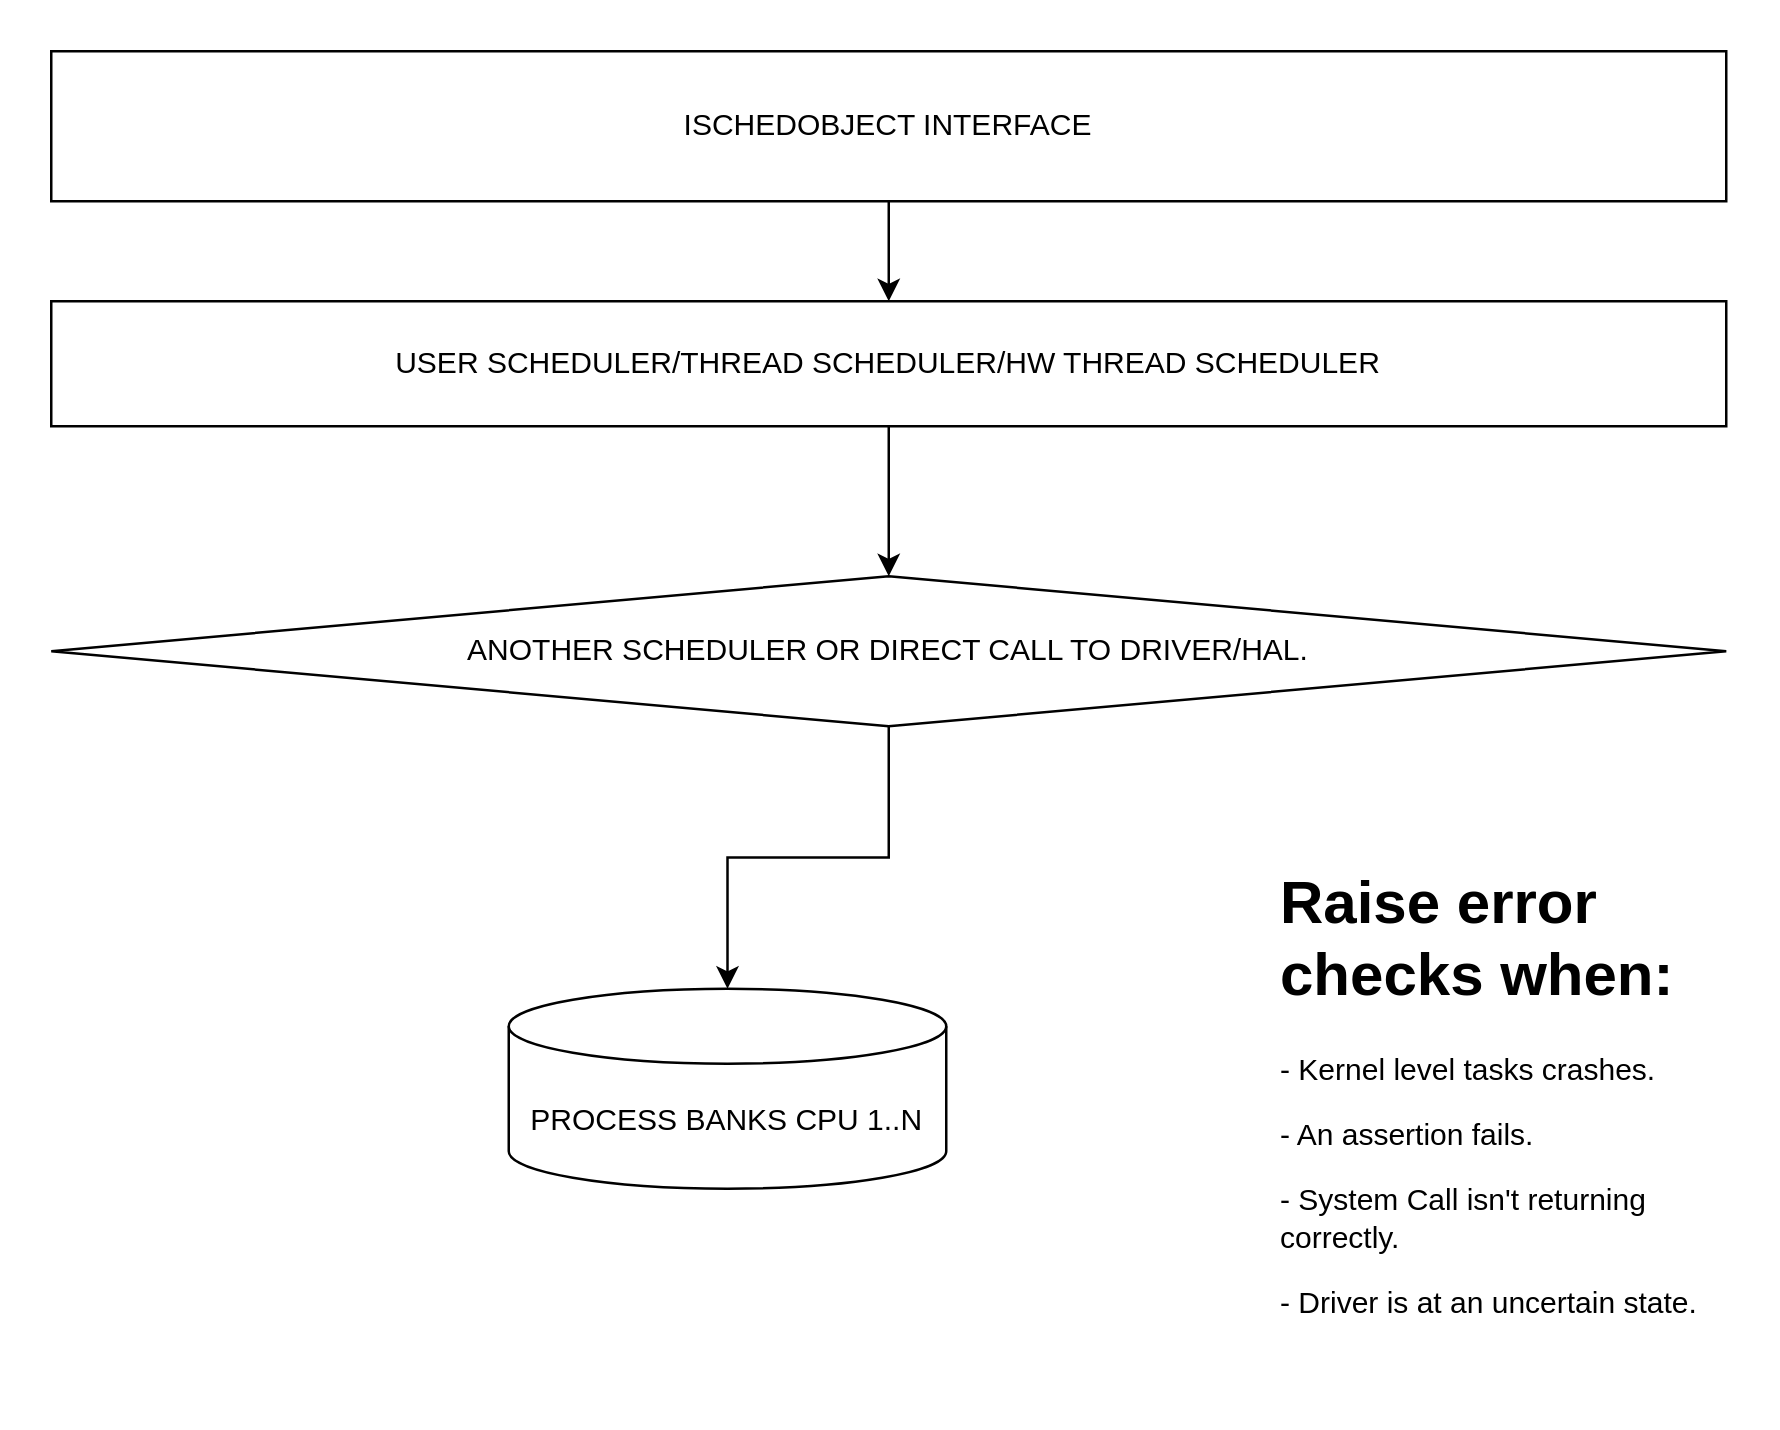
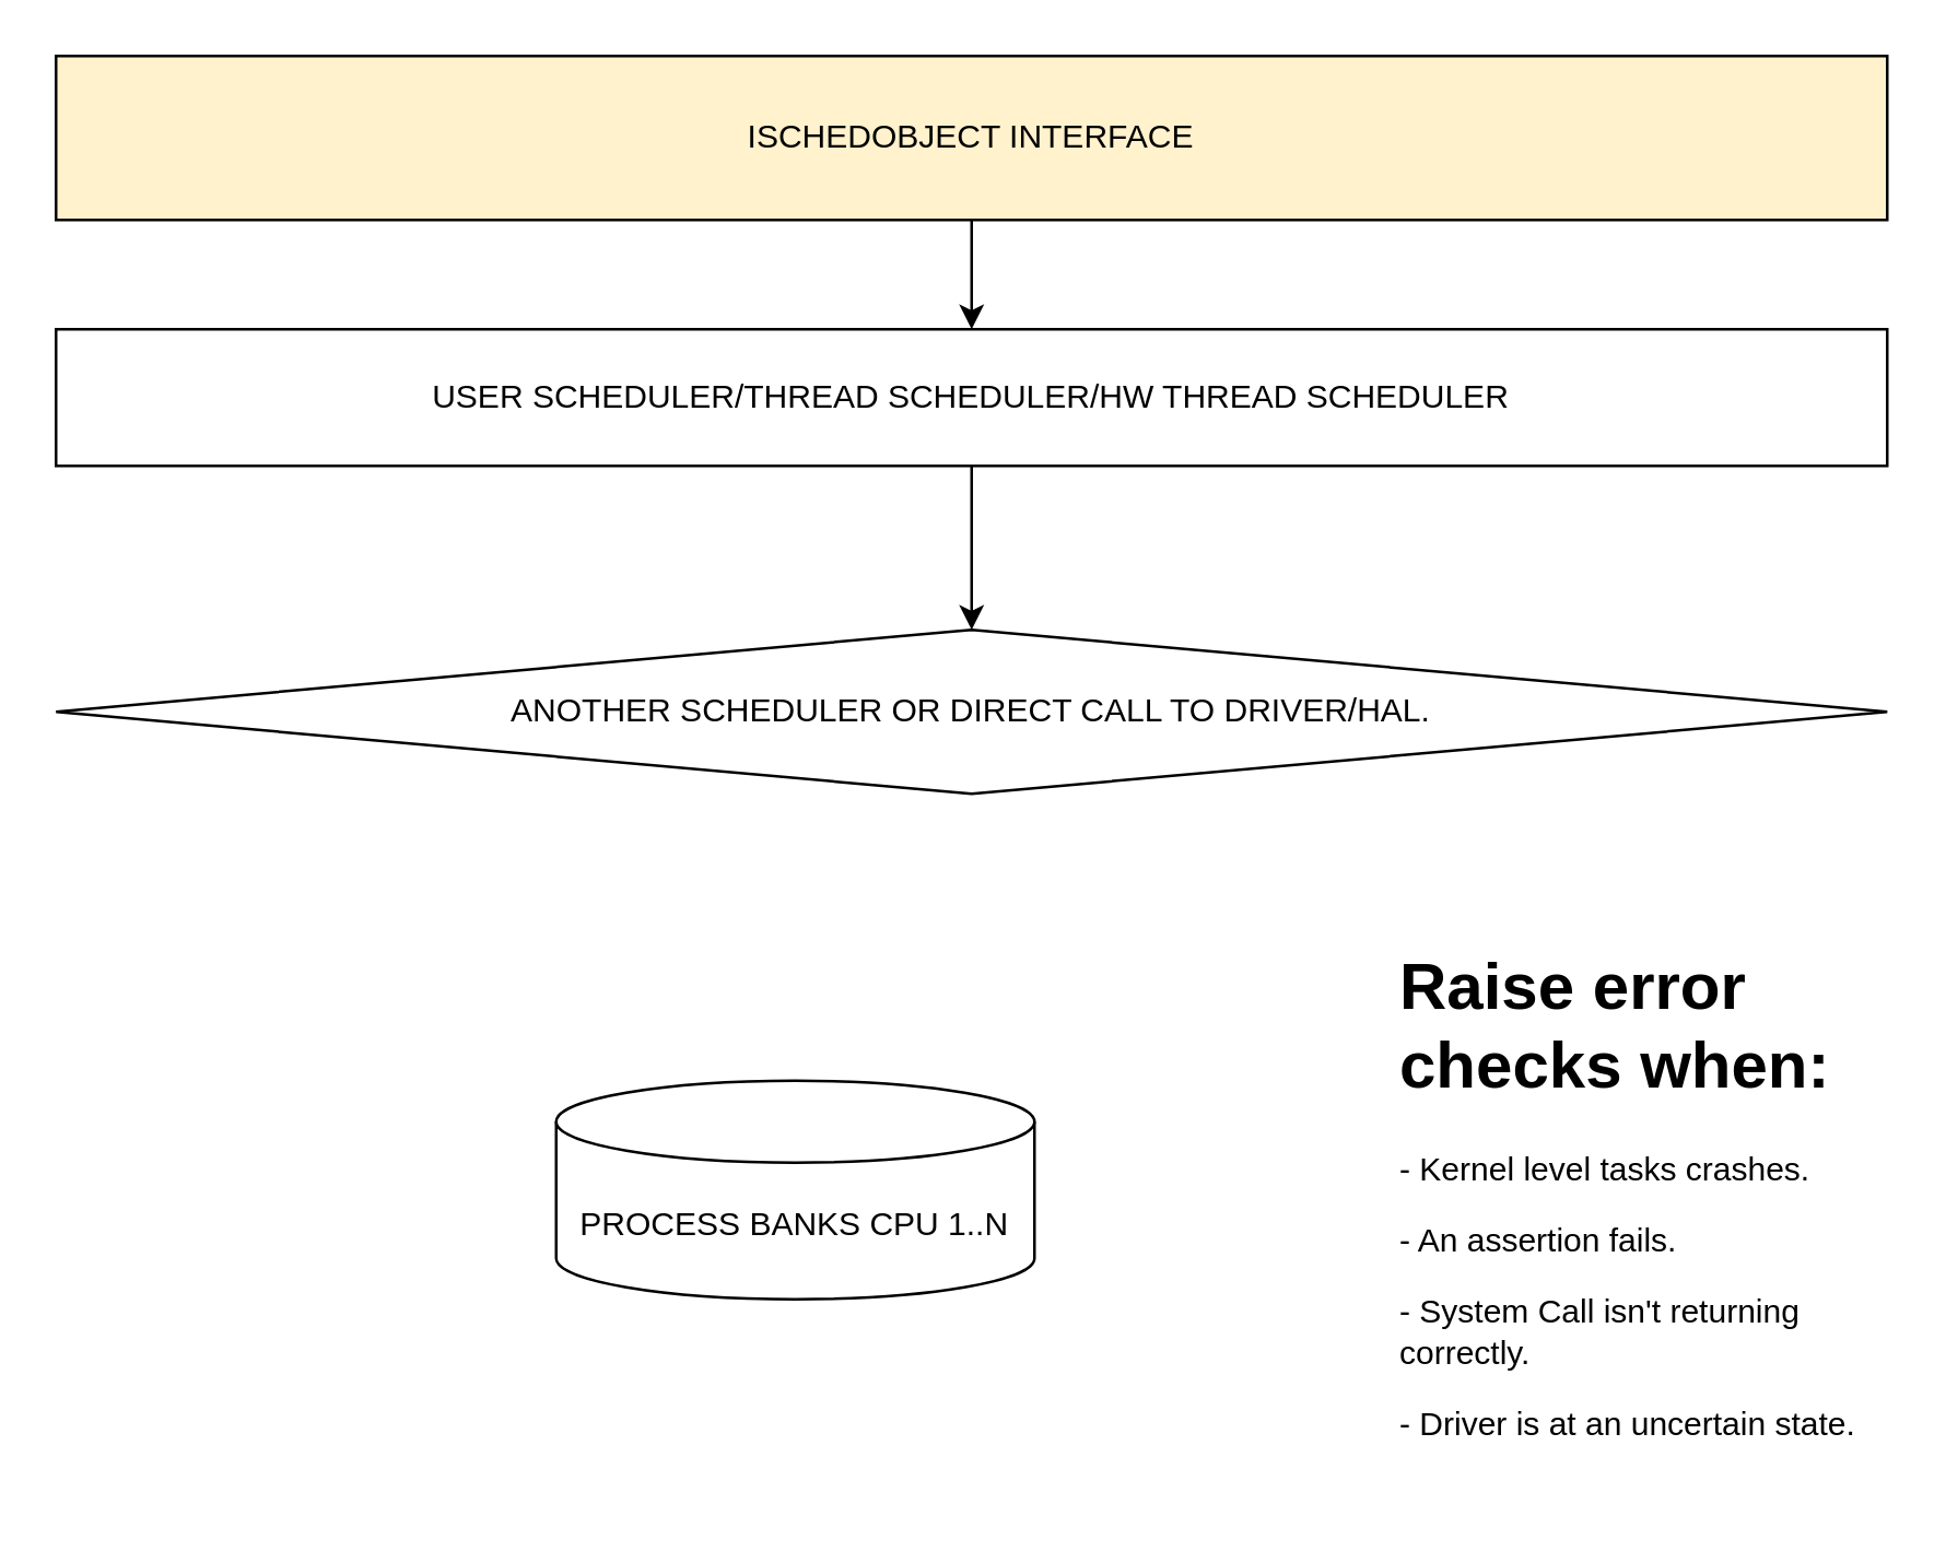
- <mxCell id="3" value="ISCHEDOBJECT INTERFACE" style="rounded=0;whiteSpace=wrap;html=1;" vertex="1" parent="1"><mxGeometry x="20" y="20" width="670" height="60" as="geometry" /></mxCell>
+ <mxCell id="3" value="ISCHEDOBJECT INTERFACE" style="rounded=0;whiteSpace=wrap;html=1;fillColor=#fff2cc;" vertex="1" parent="1"><mxGeometry x="20" y="20" width="670" height="60" as="geometry" /></mxCell>
- <mxCell id="8" style="edgeStyle=orthogonalEdgeStyle;rounded=0;orthogonalLoop=1;jettySize=auto;html=1;entryX=0.5;entryY=0;entryDx=0;entryDy=0;entryPerimeter=0;" edge="1" parent="1" source="6" target="7"><mxGeometry relative="1" as="geometry" /></mxCell>
